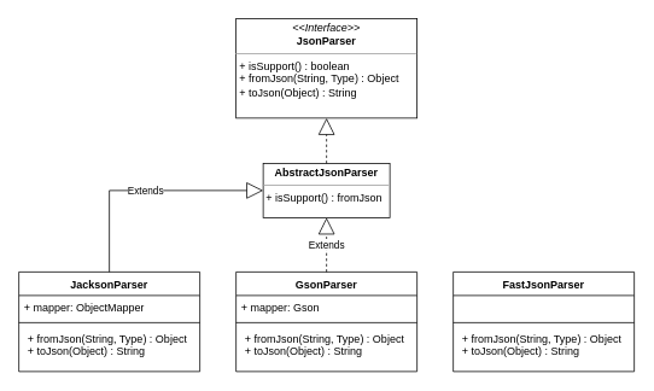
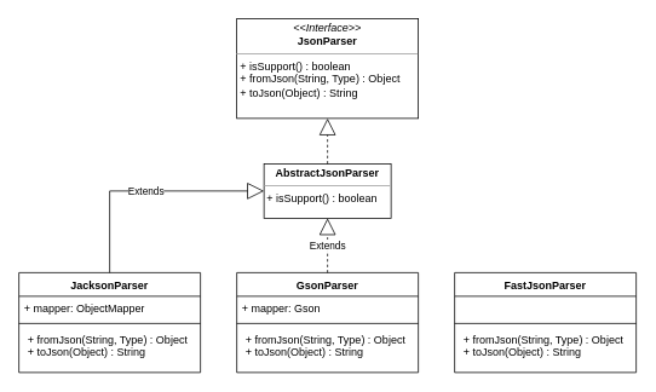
- <mxCell id="3" value="&lt;p style=&quot;margin:0px;margin-top:4px;text-align:center;&quot;&gt;&lt;b&gt;AbstractJsonParser&lt;/b&gt;&lt;/p&gt;&lt;hr size=&quot;1&quot;&gt;&lt;div style=&quot;height:2px;&quot;&gt;&amp;nbsp;+ isSupport() : fromJson&lt;/div&gt;" style="verticalAlign=top;align=left;overflow=fill;fontSize=12;fontFamily=Helvetica;html=1;whiteSpace=wrap;" parent="1" vertex="1"><mxGeometry x="290" y="180" width="140" height="60" as="geometry" /></mxCell>
+ <mxCell id="3" value="&lt;p style=&quot;margin:0px;margin-top:4px;text-align:center;&quot;&gt;&lt;b&gt;AbstractJsonParser&lt;/b&gt;&lt;/p&gt;&lt;hr size=&quot;1&quot;&gt;&lt;div style=&quot;height:2px;&quot;&gt;&amp;nbsp;+ isSupport() : boolean&lt;/div&gt;" style="verticalAlign=top;align=left;overflow=fill;fontSize=12;fontFamily=Helvetica;html=1;whiteSpace=wrap;" parent="1" vertex="1"><mxGeometry x="290" y="180" width="140" height="60" as="geometry" /></mxCell>
